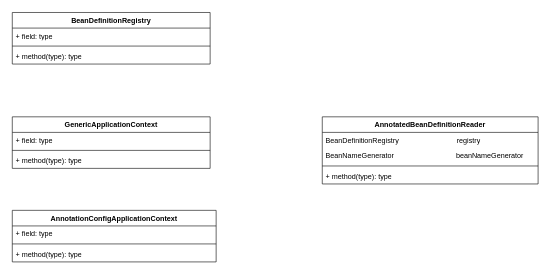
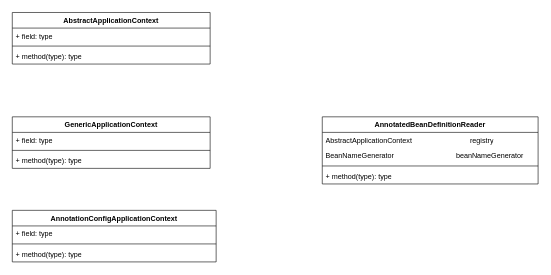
- <mxCell id="15" value="BeanDefinitionRegistry" style="swimlane;fontStyle=1;align=center;verticalAlign=top;childLayout=stackLayout;horizontal=1;startSize=26;horizontalStack=0;resizeParent=1;resizeParentMax=0;resizeLast=0;collapsible=1;marginBottom=0;whiteSpace=wrap;html=1;" vertex="1" parent="1"><mxGeometry x="20" y="20" width="330" height="86" as="geometry" /></mxCell>
+ <mxCell id="15" value="AbstractApplicationContext" style="swimlane;fontStyle=1;align=center;verticalAlign=top;childLayout=stackLayout;horizontal=1;startSize=26;horizontalStack=0;resizeParent=1;resizeParentMax=0;resizeLast=0;collapsible=1;marginBottom=0;whiteSpace=wrap;html=1;" vertex="1" parent="1"><mxGeometry x="20" y="20" width="330" height="86" as="geometry" /></mxCell>
- <mxCell id="3" value="BeanDefinitionRegistry&amp;nbsp; &amp;nbsp; &amp;nbsp; &amp;nbsp; &amp;nbsp; &amp;nbsp; &amp;nbsp; &amp;nbsp; &amp;nbsp; &amp;nbsp; &amp;nbsp; &amp;nbsp; &amp;nbsp; &amp;nbsp; &amp;nbsp;registry&lt;br&gt;" style="text;strokeColor=none;fillColor=none;align=left;verticalAlign=top;spacingLeft=4;spacingRight=4;overflow=hidden;rotatable=0;points=[[0,0.5],[1,0.5]];portConstraint=eastwest;whiteSpace=wrap;html=1;" vertex="1" parent="2"><mxGeometry y="26" width="360" height="26" as="geometry" /></mxCell>
+ <mxCell id="3" value="AbstractApplicationContext&amp;nbsp; &amp;nbsp; &amp;nbsp; &amp;nbsp; &amp;nbsp; &amp;nbsp; &amp;nbsp; &amp;nbsp; &amp;nbsp; &amp;nbsp; &amp;nbsp; &amp;nbsp; &amp;nbsp; &amp;nbsp; &amp;nbsp;registry&lt;br&gt;" style="text;strokeColor=none;fillColor=none;align=left;verticalAlign=top;spacingLeft=4;spacingRight=4;overflow=hidden;rotatable=0;points=[[0,0.5],[1,0.5]];portConstraint=eastwest;whiteSpace=wrap;html=1;" vertex="1" parent="2"><mxGeometry y="26" width="360" height="26" as="geometry" /></mxCell>
